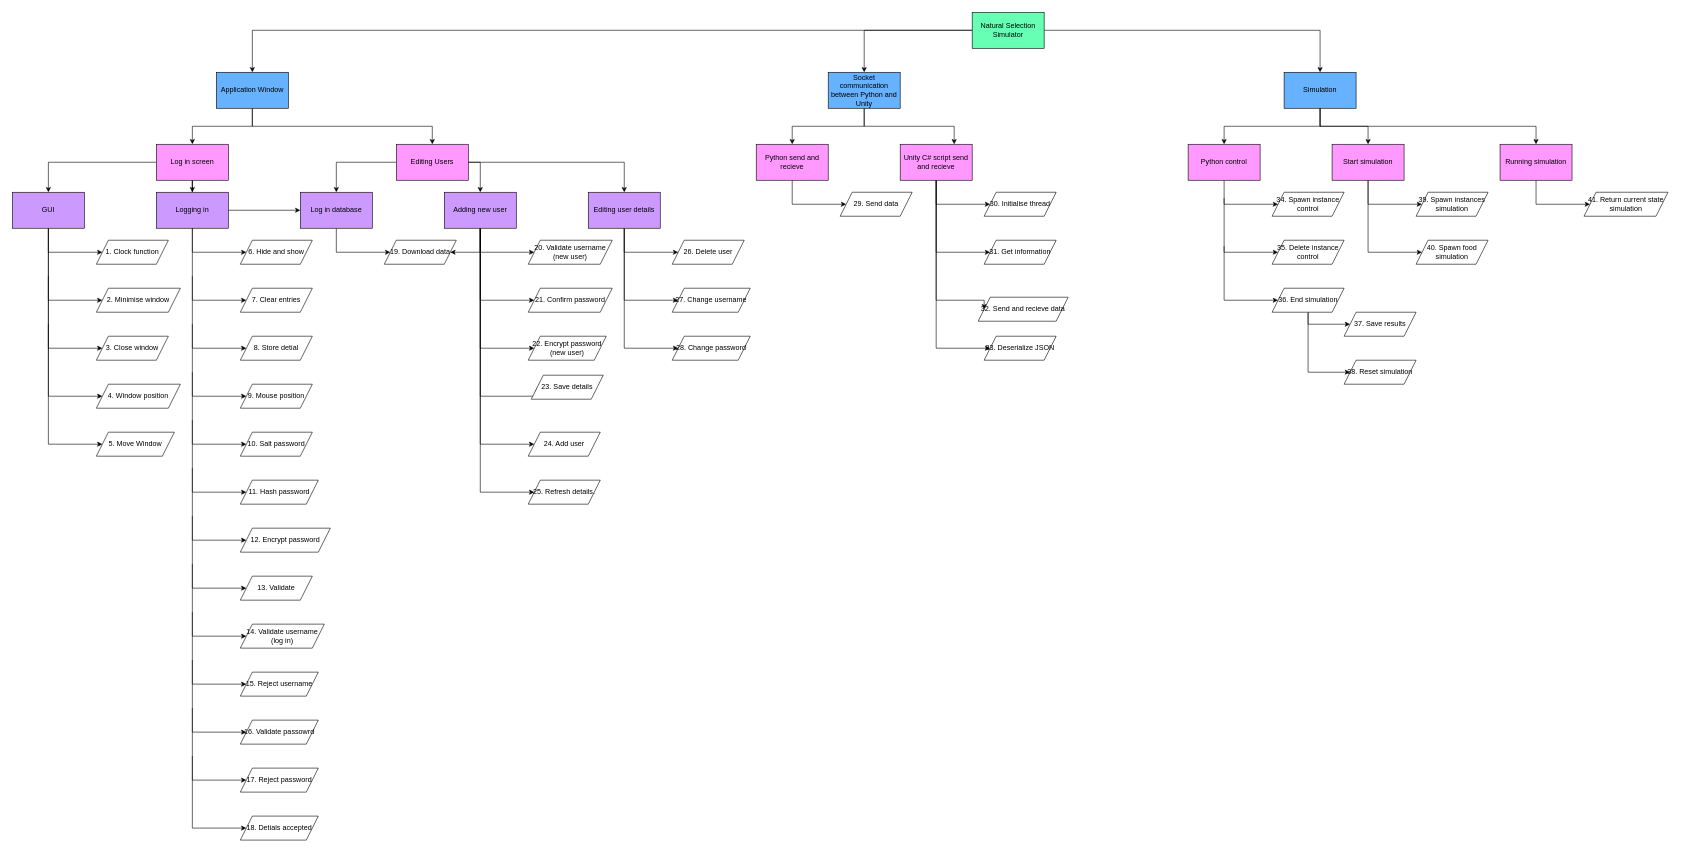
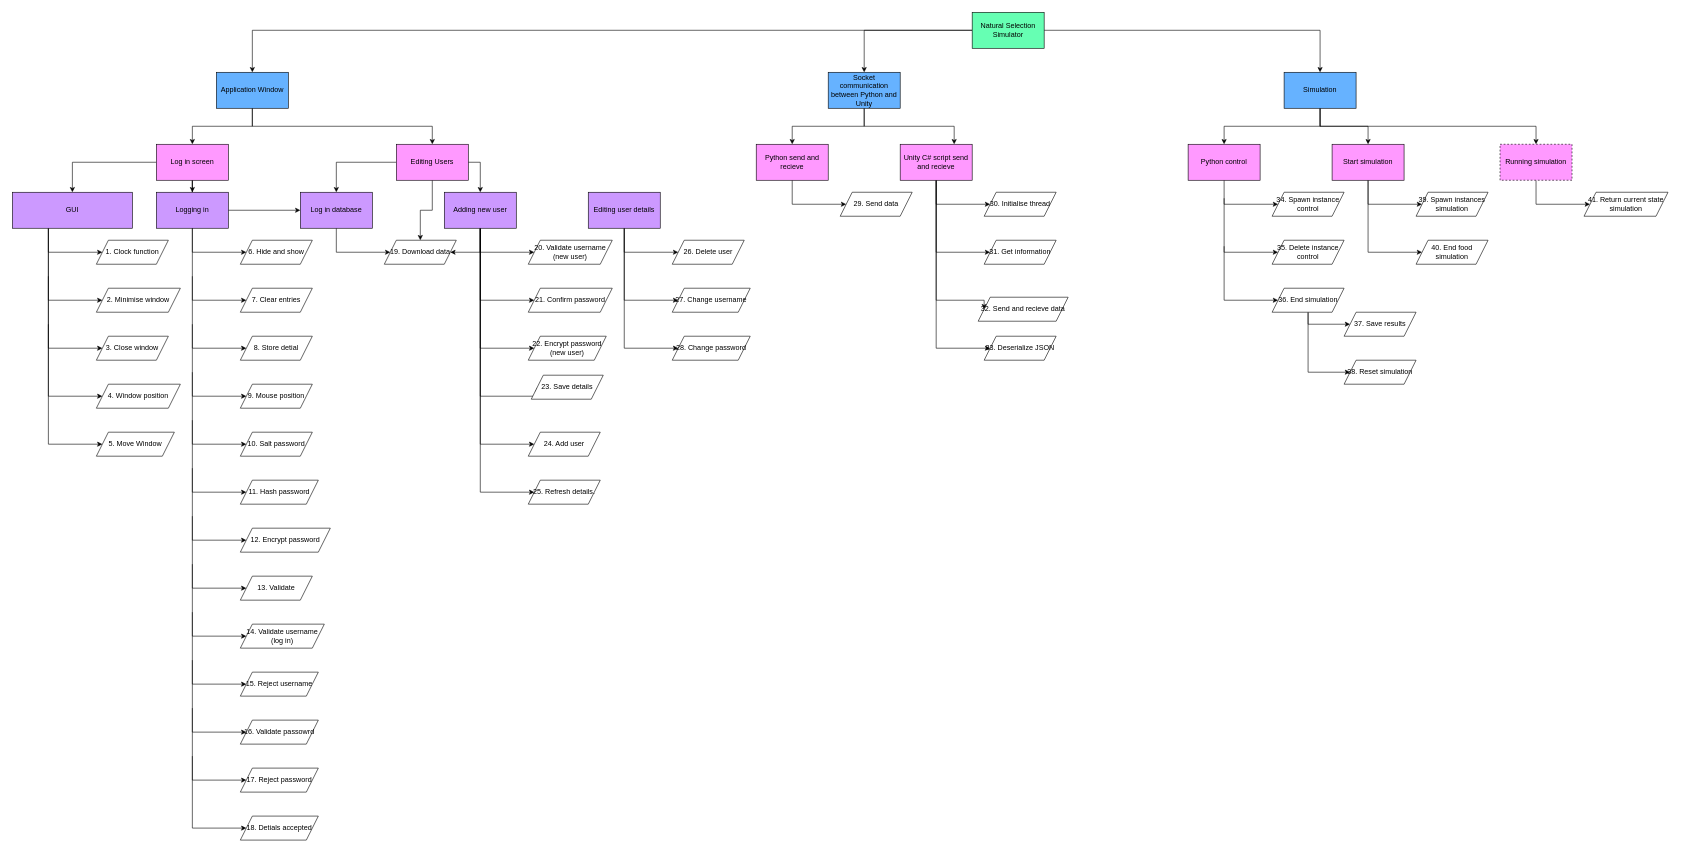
- <mxCell id="37" style="edgeStyle=orthogonalEdgeStyle;rounded=0;orthogonalLoop=1;jettySize=auto;html=1;" parent="1" source="111" target="43" edge="1"><mxGeometry relative="1" as="geometry"><mxPoint x="1030" y="270" as="targetPoint" /></mxGeometry></mxCell>
+ <mxCell id="37" style="edgeStyle=orthogonalEdgeStyle;rounded=0;orthogonalLoop=1;jettySize=auto;html=1;" parent="1" source="111" target="22" edge="1"><mxGeometry relative="1" as="geometry"><mxPoint x="1030" y="270" as="targetPoint" /></mxGeometry></mxCell>
- <mxCell id="114" value="Running simulation" style="rounded=0;whiteSpace=wrap;html=1;fillColor=#FF99FF;" parent="1" vertex="1"><mxGeometry x="2500" y="240" width="120" height="60" as="geometry" /></mxCell>
+ <mxCell id="114" value="Running simulation" style="rounded=0;whiteSpace=wrap;html=1;fillColor=#FF99FF;dashed=1;" parent="1" vertex="1"><mxGeometry x="2500" y="240" width="120" height="60" as="geometry" /></mxCell>
- <mxCell id="19" value="GUI" style="rounded=0;whiteSpace=wrap;html=1;fillColor=#CC99FF;" parent="1" vertex="1"><mxGeometry y="320" width="120" height="60" as="geometry" x="20" /></mxCell>
+ <mxCell id="19" value="GUI" style="rounded=0;whiteSpace=wrap;html=1;fillColor=#CC99FF;" parent="1" vertex="1"><mxGeometry x="20" y="320" width="200" height="60" as="geometry" /></mxCell>
- <mxCell id="98" value="40. Spawn food simulation" style="shape=parallelogram;perimeter=parallelogramPerimeter;whiteSpace=wrap;html=1;fixedSize=1;" parent="1" vertex="1"><mxGeometry x="2360" y="400" width="120" height="40" as="geometry" /></mxCell>
+ <mxCell id="98" value="40. End food simulation" style="shape=parallelogram;perimeter=parallelogramPerimeter;whiteSpace=wrap;html=1;fixedSize=1;" parent="1" vertex="1"><mxGeometry x="2360" y="400" width="120" height="40" as="geometry" /></mxCell>
